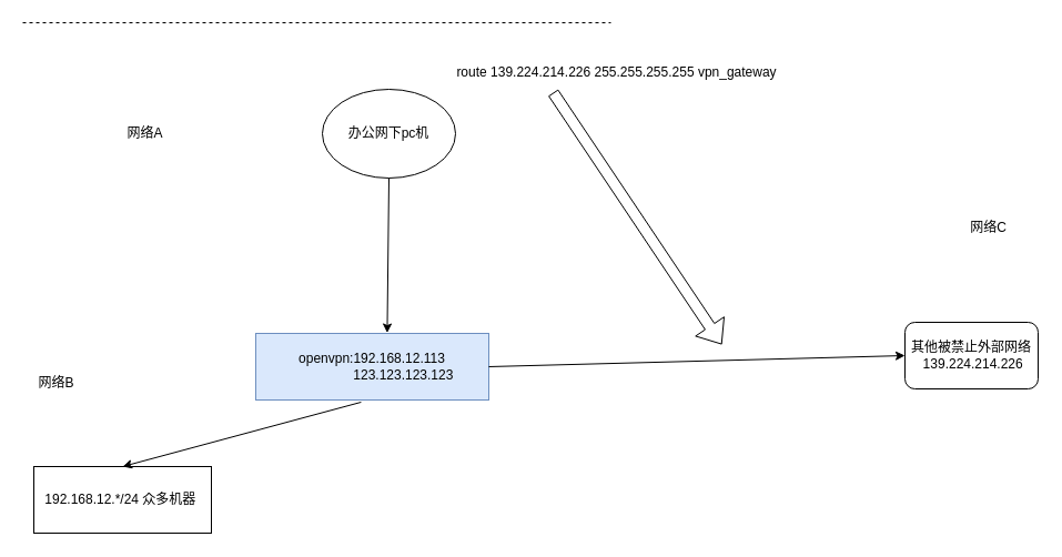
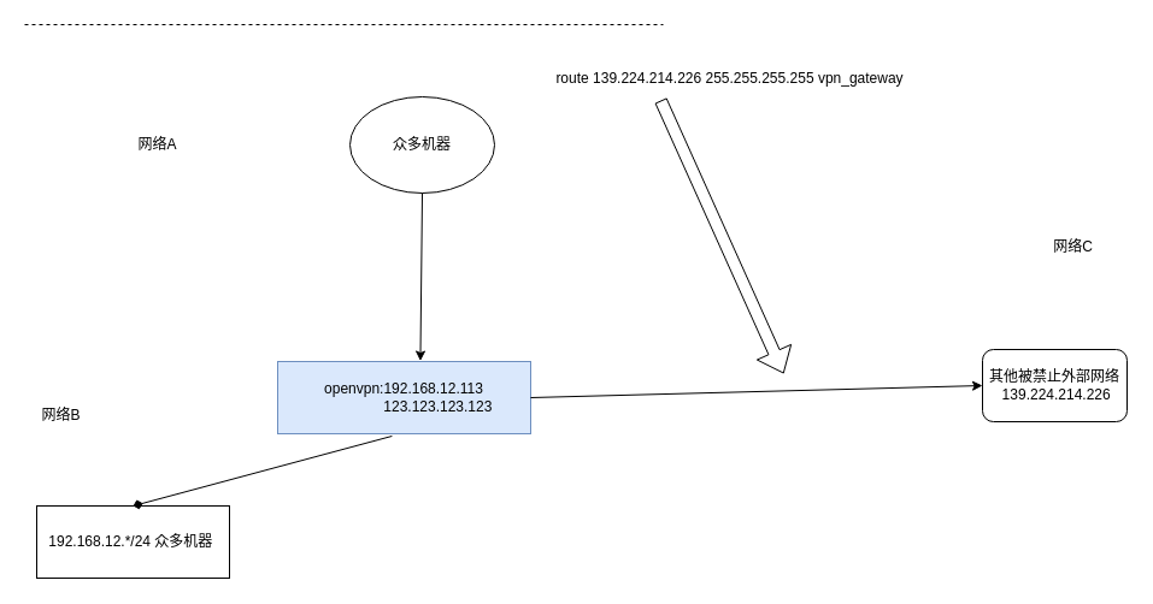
- <mxCell id="13" value="route&amp;nbsp;139.224.214.226&amp;nbsp;255.255.255.255 vpn_gateway" style="text;html=1;align=center;verticalAlign=middle;resizable=0;points=[];autosize=1;strokeColor=none;fillColor=none;" vertex="1" parent="1"><mxGeometry x="400" y="50" width="310" height="30" as="geometry" /></mxCell>
+ <mxCell id="13" value="route&amp;nbsp;139.224.214.226&amp;nbsp;255.255.255.255 vpn_gateway" style="text;html=1;align=center;verticalAlign=middle;resizable=0;points=[];autosize=1;strokeColor=none;fillColor=none;" vertex="1" parent="1"><mxGeometry x="450" y="50" width="310" height="30" as="geometry" /></mxCell>
- <mxCell id="3" value="办公网下pc机" style="ellipse;whiteSpace=wrap;html=1;" vertex="1" parent="1"><mxGeometry x="290" y="80" width="120" height="80" as="geometry" /></mxCell>
+ <mxCell id="3" value="众多机器" style="ellipse;whiteSpace=wrap;html=1;" vertex="1" parent="1"><mxGeometry x="290" y="80" width="120" height="80" as="geometry" /></mxCell>
- <mxCell id="11" value="" style="endArrow=classic;html=1;rounded=0;entryX=0.5;entryY=0;entryDx=0;entryDy=0;exitX=0.452;exitY=1.033;exitDx=0;exitDy=0;exitPerimeter=0;" edge="1" parent="1" source="2" target="4"><mxGeometry width="50" height="50" relative="1" as="geometry"><mxPoint x="410" y="380" as="sourcePoint" /><mxPoint x="460" y="330" as="targetPoint" /></mxGeometry></mxCell>
+ <mxCell id="11" value="" style="endArrow=diamond;html=1;rounded=0;entryX=0.5;entryY=0;entryDx=0;entryDy=0;exitX=0.452;exitY=1.033;exitDx=0;exitDy=0;exitPerimeter=0;" edge="1" parent="1" source="2" target="4"><mxGeometry width="50" height="50" relative="1" as="geometry"><mxPoint x="410" y="380" as="sourcePoint" /><mxPoint x="460" y="330" as="targetPoint" /></mxGeometry></mxCell>
